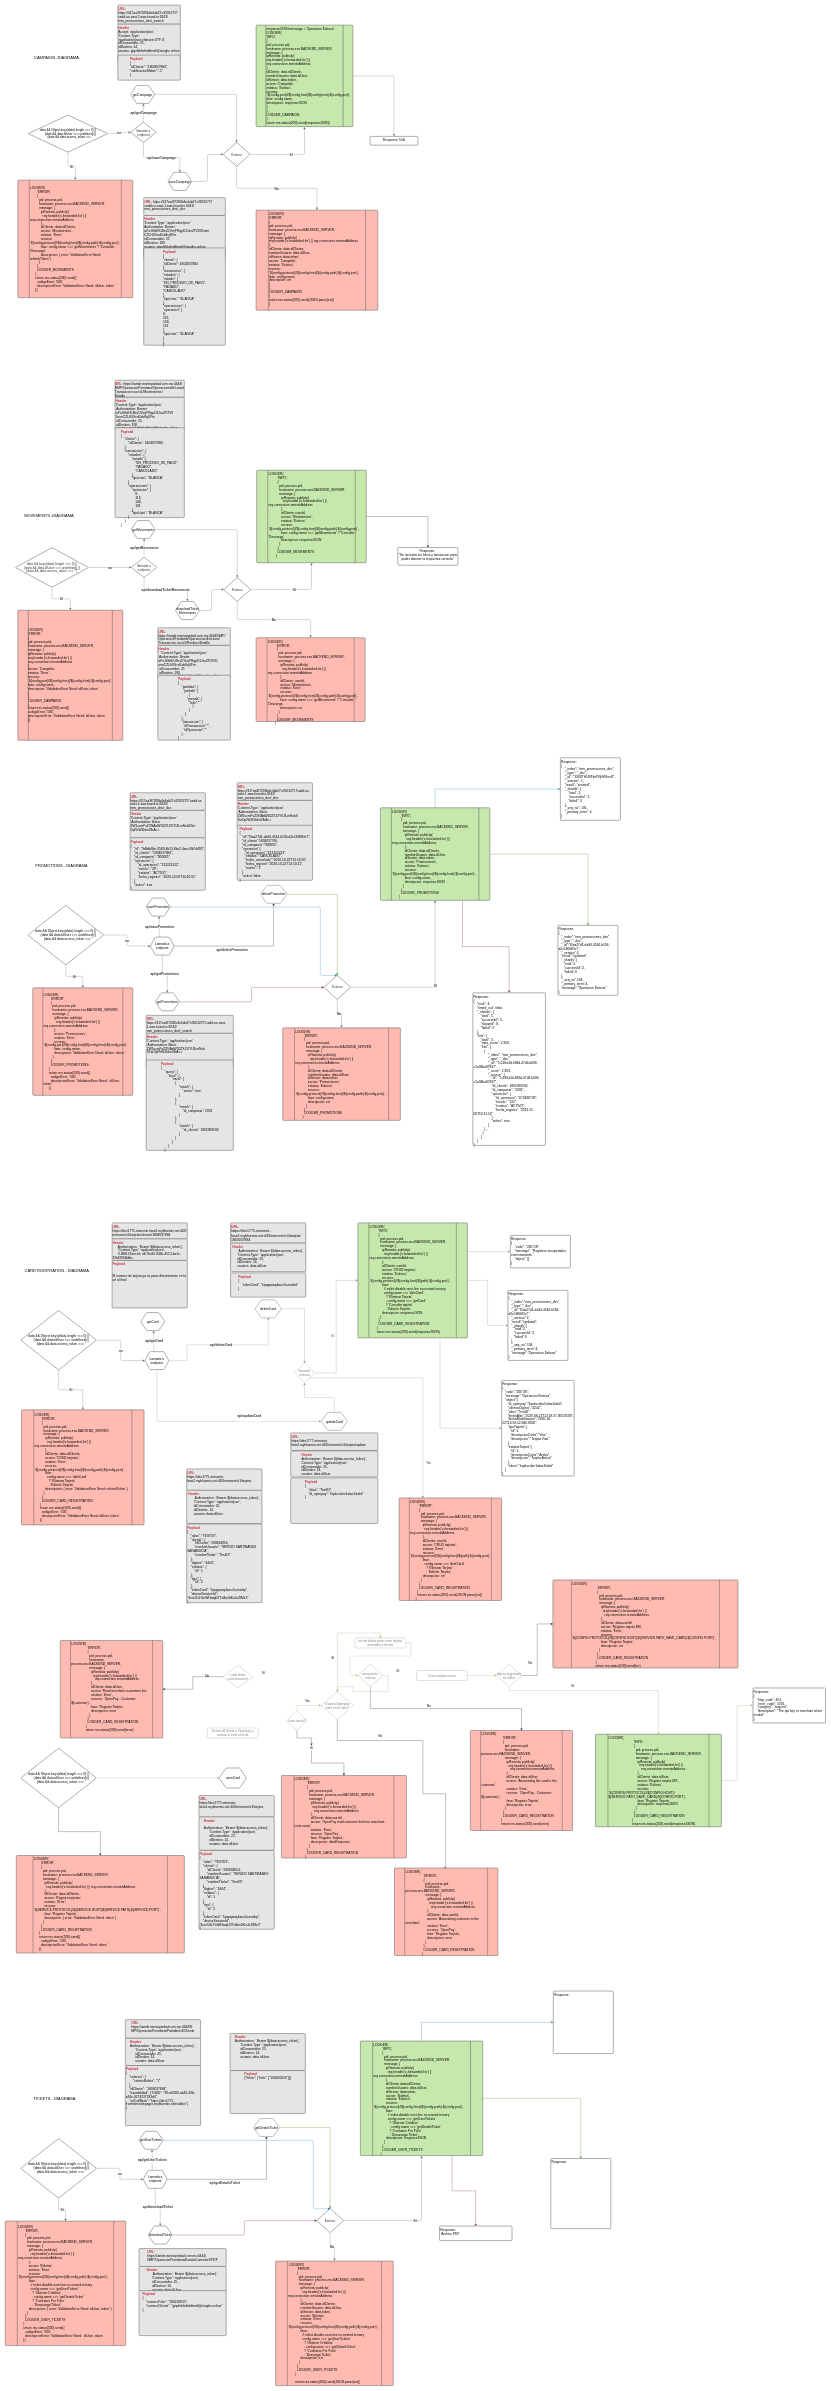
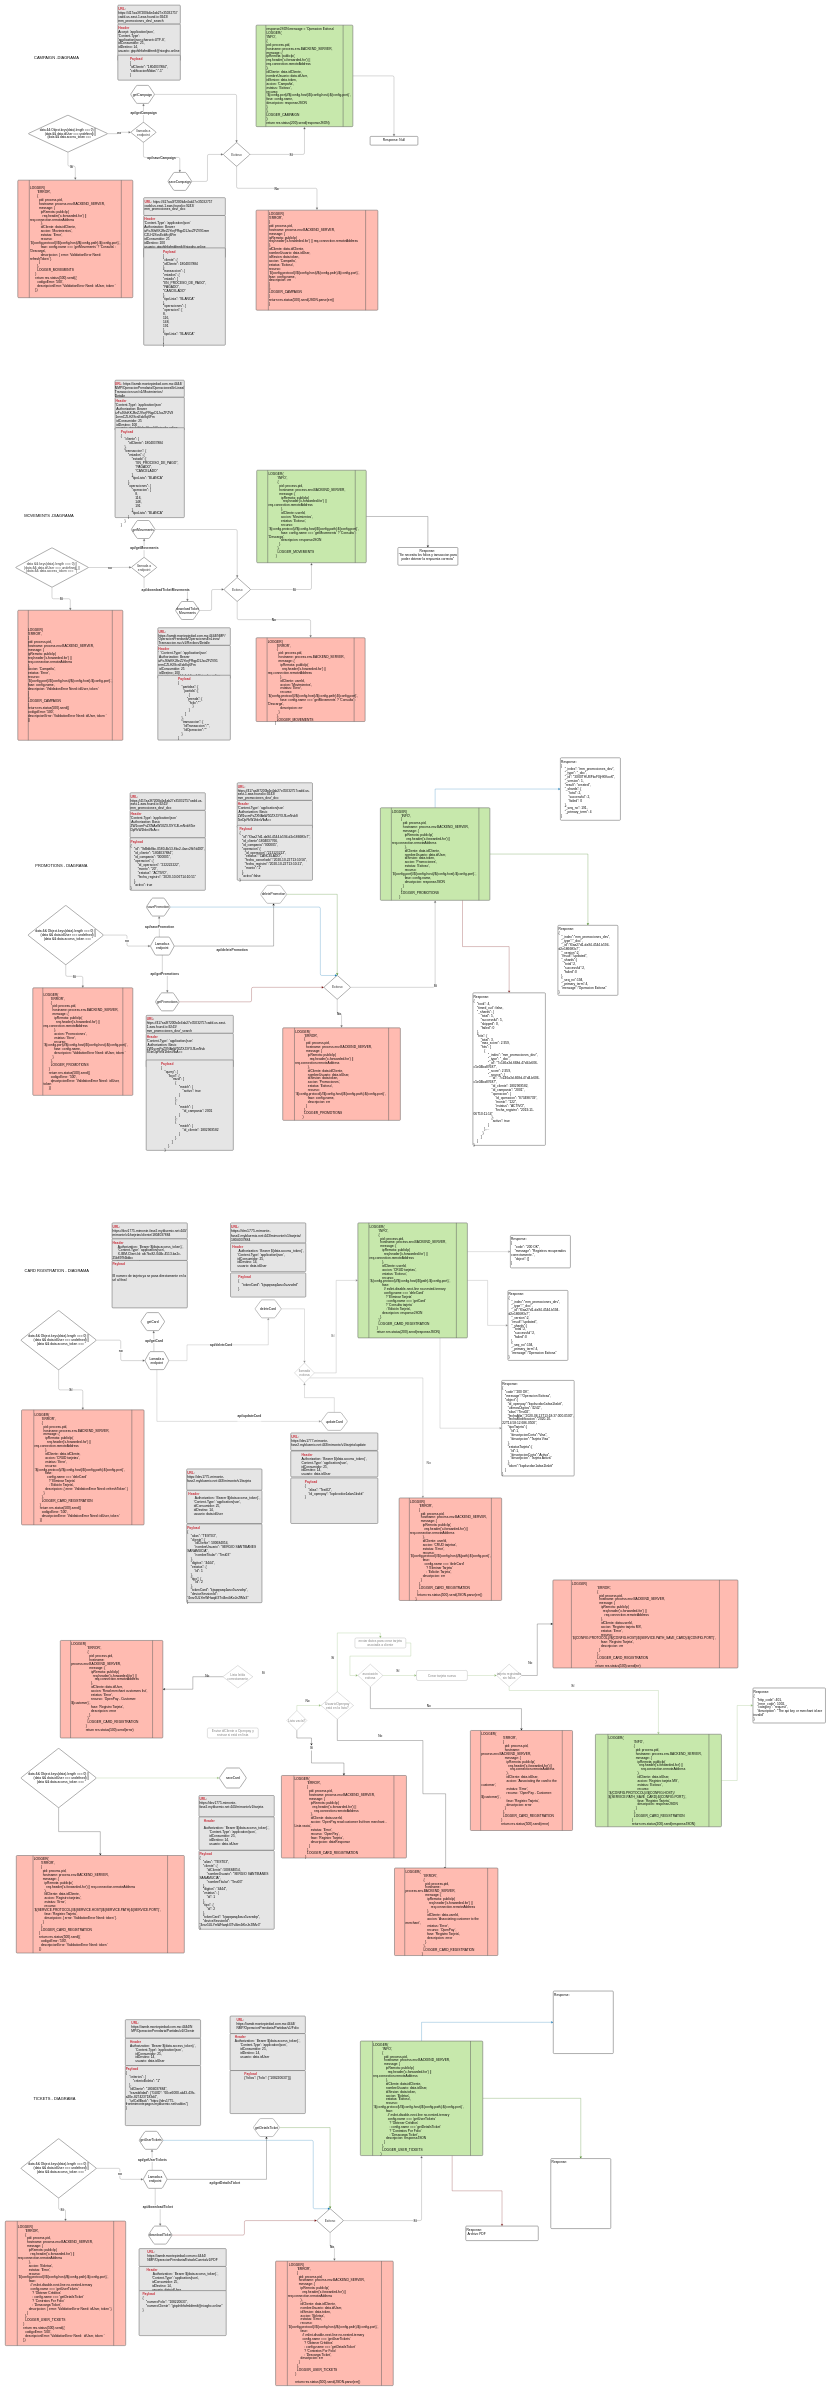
- <mxCell id="185" style="edgeStyle=orthogonalEdgeStyle;rounded=0;orthogonalLoop=1;jettySize=auto;html=1;exitX=1;exitY=0.5;exitDx=0;exitDy=0;fillColor=#d5e8d4;strokeColor=#82b366;" edge="1" parent="1" source="186" target="198"><mxGeometry relative="1" as="geometry" /></mxCell>
+ <mxCell id="185" style="edgeStyle=orthogonalEdgeStyle;rounded=0;orthogonalLoop=1;jettySize=auto;html=1;exitX=1;exitY=0.5;exitDx=0;exitDy=0;entryX=0;entryY=0.5;entryDx=0;entryDy=0;fillColor=#d5e8d4;strokeColor=#82b366;" edge="1" parent="1" source="186" target="188"><mxGeometry relative="1" as="geometry" /></mxCell>
+ <mxCell id="245" value="&lt;div style=&quot;text-align: left&quot;&gt;&lt;font style=&quot;font-size: 13px&quot;&gt;&lt;span style=&quot;color: rgb(201 , 45 , 57) ; font-weight: bold&quot;&gt;URL&lt;/span&gt;&lt;span style=&quot;color: rgb(0 , 0 , 0)&quot;&gt;:&amp;nbsp;&lt;/span&gt;&lt;/font&gt;&lt;/div&gt;&lt;div style=&quot;text-align: left&quot;&gt;https://iamdr.montepiedad.com.mx:4444/&lt;/div&gt;&lt;div style=&quot;text-align: left&quot;&gt;NMP/OperacionPrendaria/Partidas/v1/Folio&lt;br&gt;&lt;/div&gt;" style="html=1;whiteSpace=wrap;;whiteSpace=wrap;spacing=3;verticalAlign=top;strokeColor=#5e5e5e;strokeOpacity=100;fillOpacity=100;rounded=1;absoluteArcSize=1;arcSize=7.2;fillColor=#e5e5e5;strokeWidth=2;fontSize=13;" vertex="1" zOrder="89" parent="1"><mxGeometry x="919" y="8062" width="301" height="70" as="geometry" /></mxCell>
- <mxCell id="247" value="&lt;font&gt;Response:&amp;nbsp;&lt;br style=&quot;font-size: 13px&quot;&gt;&lt;div&gt;&amp;nbsp;Archivo PDF&lt;/div&gt;&lt;/font&gt;" style="html=1;whiteSpace=wrap;;whiteSpace=wrap;spacing=3;verticalAlign=top;strokeColor=#5e5e5e;strokeOpacity=100;rounded=1;absoluteArcSize=1;arcSize=7.2;strokeWidth=2;fontSize=13;align=left;" vertex="1" zOrder="69" parent="1"><mxGeometry x="1756.5" y="8902" width="290" height="58" as="geometry" /></mxCell>
+ <mxCell id="247" value="&lt;font&gt;Response:&amp;nbsp;&lt;br style=&quot;font-size: 13px&quot;&gt;&lt;div&gt;&amp;nbsp;Archivo PDF&lt;/div&gt;&lt;/font&gt;" style="html=1;whiteSpace=wrap;;whiteSpace=wrap;spacing=3;verticalAlign=top;strokeColor=#5e5e5e;strokeOpacity=100;rounded=1;absoluteArcSize=1;arcSize=7.2;strokeWidth=2;fontSize=13;align=left;" vertex="1" zOrder="69" parent="1"><mxGeometry x="1861.5" y="8902" width="290" height="58" as="geometry" /></mxCell>
